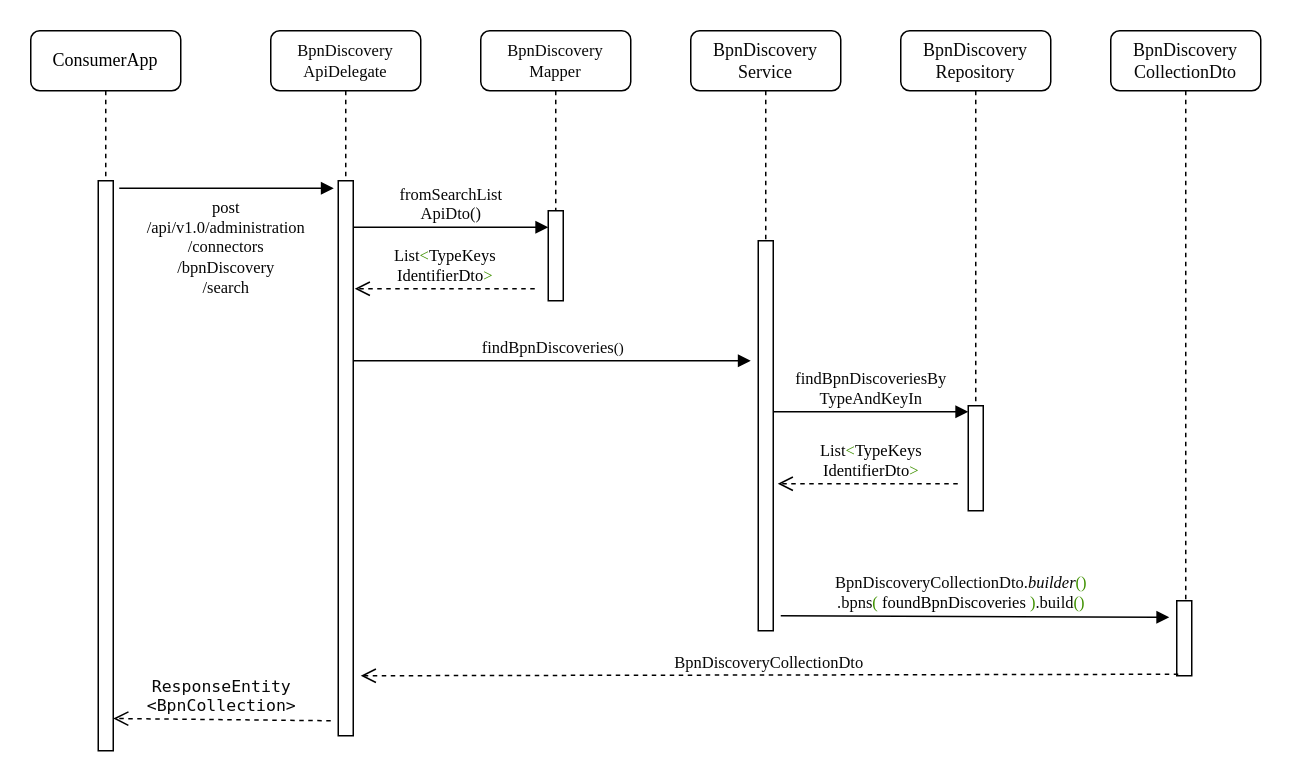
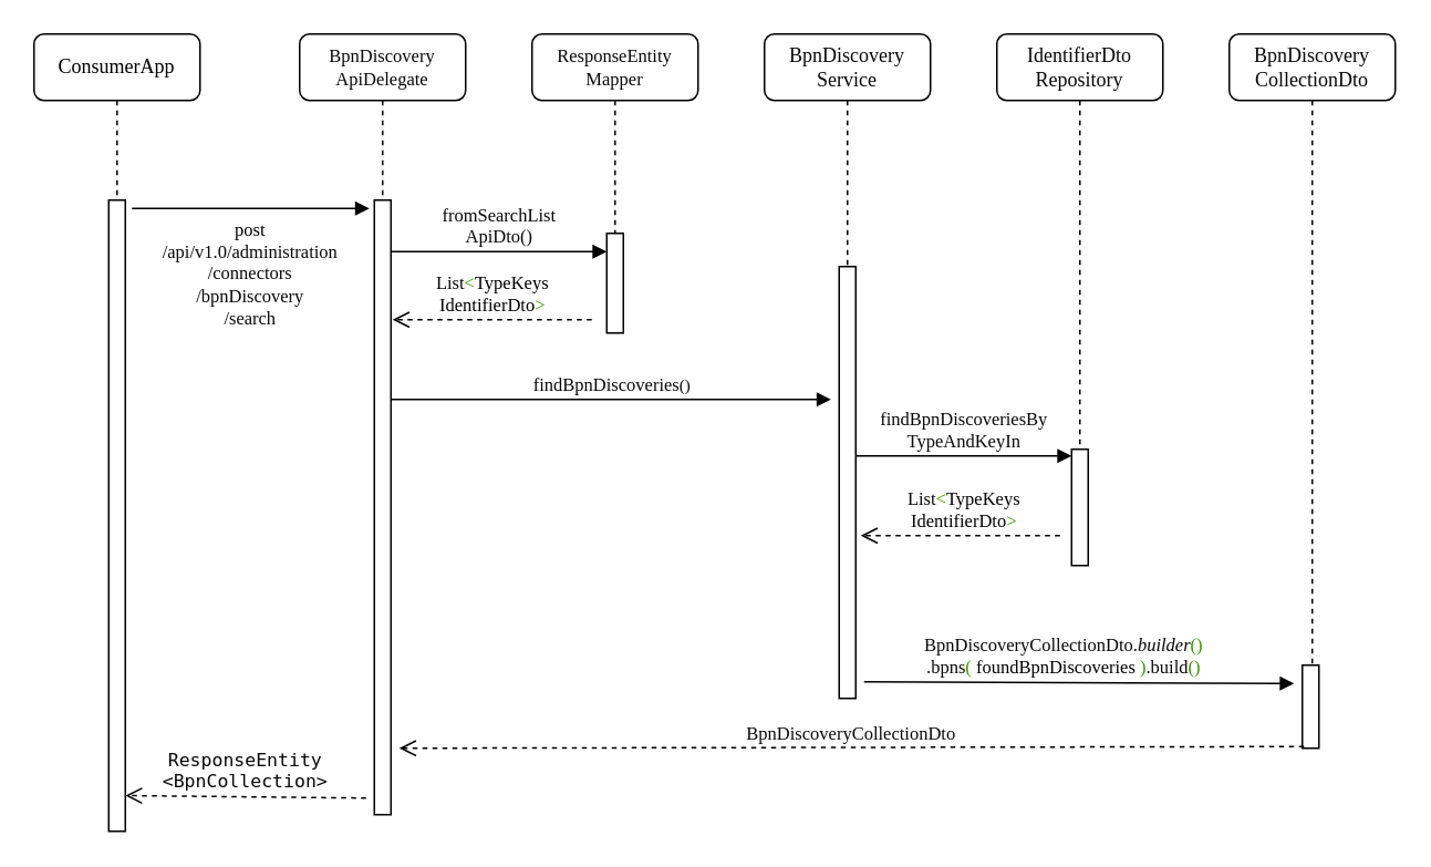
- <mxCell id="4" value="&lt;div style=&quot;background-color: rgb(255, 255, 255); color: rgb(8, 8, 8); font-size: 11px;&quot;&gt;&lt;font style=&quot;font-size: 11px;&quot; face=&quot;Verdana&quot;&gt;BpnDiscovery&lt;/font&gt;&lt;/div&gt;&lt;div style=&quot;background-color: rgb(255, 255, 255); color: rgb(8, 8, 8); font-size: 11px;&quot;&gt;&lt;font style=&quot;font-size: 11px;&quot; face=&quot;Verdana&quot;&gt;Mapper&lt;/font&gt;&lt;/div&gt;" style="shape=umlLifeline;perimeter=lifelinePerimeter;whiteSpace=wrap;html=1;container=1;collapsible=0;recursiveResize=0;outlineConnect=0;rounded=1;shadow=0;comic=0;labelBackgroundColor=none;strokeWidth=1;fontFamily=Verdana;fontSize=12;align=center;" parent="1" vertex="1"><mxGeometry x="320" y="20" width="100" height="180" as="geometry" /></mxCell>
+ <mxCell id="4" value="&lt;div style=&quot;background-color: rgb(255, 255, 255); color: rgb(8, 8, 8); font-size: 11px;&quot;&gt;&lt;font style=&quot;font-size: 11px;&quot; face=&quot;Verdana&quot;&gt;ResponseEntity&lt;/font&gt;&lt;/div&gt;&lt;div style=&quot;background-color: rgb(255, 255, 255); color: rgb(8, 8, 8); font-size: 11px;&quot;&gt;&lt;font style=&quot;font-size: 11px;&quot; face=&quot;Verdana&quot;&gt;Mapper&lt;/font&gt;&lt;/div&gt;" style="shape=umlLifeline;perimeter=lifelinePerimeter;whiteSpace=wrap;html=1;container=1;collapsible=0;recursiveResize=0;outlineConnect=0;rounded=1;shadow=0;comic=0;labelBackgroundColor=none;strokeWidth=1;fontFamily=Verdana;fontSize=12;align=center;" parent="1" vertex="1"><mxGeometry x="320" y="20" width="100" height="180" as="geometry" /></mxCell>
- <mxCell id="7" value="&lt;div style=&quot;background-color: rgb(255, 255, 255); color: rgb(8, 8, 8);&quot;&gt;&lt;font face=&quot;Verdana&quot;&gt;BpnDiscovery&lt;/font&gt;&lt;/div&gt;&lt;div style=&quot;background-color: rgb(255, 255, 255); color: rgb(8, 8, 8);&quot;&gt;&lt;font face=&quot;Verdana&quot;&gt;Repository&lt;/font&gt;&lt;/div&gt;" style="shape=umlLifeline;perimeter=lifelinePerimeter;whiteSpace=wrap;html=1;container=1;collapsible=0;recursiveResize=0;outlineConnect=0;rounded=1;shadow=0;comic=0;labelBackgroundColor=none;strokeWidth=1;fontFamily=Verdana;fontSize=12;align=center;" parent="1" vertex="1"><mxGeometry x="600" y="20" width="100" height="320" as="geometry" /></mxCell>
+ <mxCell id="7" value="&lt;div style=&quot;background-color: rgb(255, 255, 255); color: rgb(8, 8, 8);&quot;&gt;&lt;font face=&quot;Verdana&quot;&gt;IdentifierDto&lt;/font&gt;&lt;/div&gt;&lt;div style=&quot;background-color: rgb(255, 255, 255); color: rgb(8, 8, 8);&quot;&gt;&lt;font face=&quot;Verdana&quot;&gt;Repository&lt;/font&gt;&lt;/div&gt;" style="shape=umlLifeline;perimeter=lifelinePerimeter;whiteSpace=wrap;html=1;container=1;collapsible=0;recursiveResize=0;outlineConnect=0;rounded=1;shadow=0;comic=0;labelBackgroundColor=none;strokeWidth=1;fontFamily=Verdana;fontSize=12;align=center;" parent="1" vertex="1"><mxGeometry x="600" y="20" width="100" height="320" as="geometry" /></mxCell>
